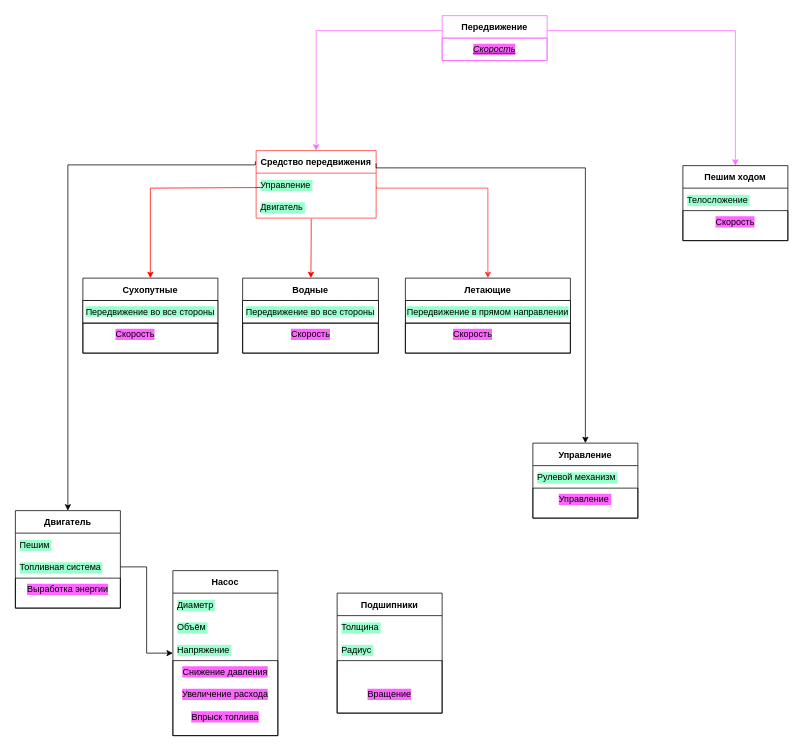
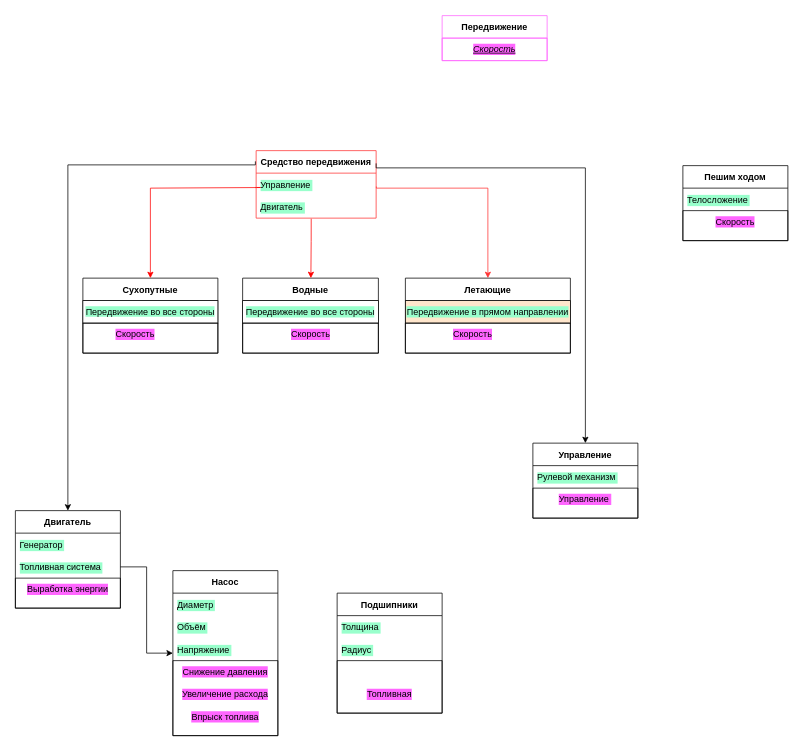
- <mxCell id="54" style="edgeStyle=orthogonalEdgeStyle;rounded=0;orthogonalLoop=1;jettySize=auto;html=1;labelBackgroundColor=#FF0000;labelBorderColor=#FF0000;strokeColor=#FF66FF;fontColor=#FF0000;exitX=-0.001;exitY=0.351;exitDx=0;exitDy=0;exitPerimeter=0;" parent="1" source="51" target="41" edge="1"><mxGeometry relative="1" as="geometry"><Array as="points"><mxPoint x="589" y="40" /><mxPoint x="421" y="40" /></Array><mxPoint x="590" y="80" as="sourcePoint" /></mxGeometry></mxCell>
- <mxCell id="50" style="edgeStyle=orthogonalEdgeStyle;rounded=0;orthogonalLoop=1;jettySize=auto;html=1;entryX=0.5;entryY=0;entryDx=0;entryDy=0;labelBackgroundColor=#FF0000;labelBorderColor=#FF0000;strokeColor=#FF66FF;fontColor=#FF0000;" parent="1" source="51" target="46" edge="1"><mxGeometry relative="1" as="geometry"><Array as="points"><mxPoint x="980" y="40" /></Array></mxGeometry></mxCell>
- <mxCell id="57" value="Передвижение в прямом направлении" style="rounded=0;whiteSpace=wrap;html=1;labelBackgroundColor=#99FFCC;fontColor=#000000;" parent="56" vertex="1"><mxGeometry y="30" width="220" height="30" as="geometry" /></mxCell>
+ <mxCell id="57" value="Передвижение в прямом направлении" style="rounded=0;whiteSpace=wrap;html=1;labelBackgroundColor=#99FFCC;fontColor=#000000;fillColor=#ffe6cc;" parent="56" vertex="1"><mxGeometry y="30" width="220" height="30" as="geometry" /></mxCell>
- <mxCell id="18" value="Пешим" style="text;strokeColor=none;fillColor=none;align=left;verticalAlign=middle;spacingLeft=4;spacingRight=4;overflow=hidden;points=[[0,0.5],[1,0.5]];portConstraint=eastwest;rotatable=0;labelBackgroundColor=#99FFCC;" parent="17" vertex="1"><mxGeometry y="30" width="140" height="30" as="geometry" /></mxCell>
+ <mxCell id="18" value="Генератор" style="text;strokeColor=none;fillColor=none;align=left;verticalAlign=middle;spacingLeft=4;spacingRight=4;overflow=hidden;points=[[0,0.5],[1,0.5]];portConstraint=eastwest;rotatable=0;labelBackgroundColor=#99FFCC;" parent="17" vertex="1"><mxGeometry y="30" width="140" height="30" as="geometry" /></mxCell>
- <mxCell id="16" value="Вращение" style="text;html=1;strokeColor=none;fillColor=none;align=center;verticalAlign=middle;whiteSpace=wrap;rounded=0;labelBackgroundColor=#FF66FF;" parent="15" vertex="1"><mxGeometry y="30" width="140" height="30" as="geometry" /></mxCell>
+ <mxCell id="16" value="Топливная" style="text;html=1;strokeColor=none;fillColor=none;align=center;verticalAlign=middle;whiteSpace=wrap;rounded=0;labelBackgroundColor=#FF66FF;" parent="15" vertex="1"><mxGeometry y="30" width="140" height="30" as="geometry" /></mxCell>
